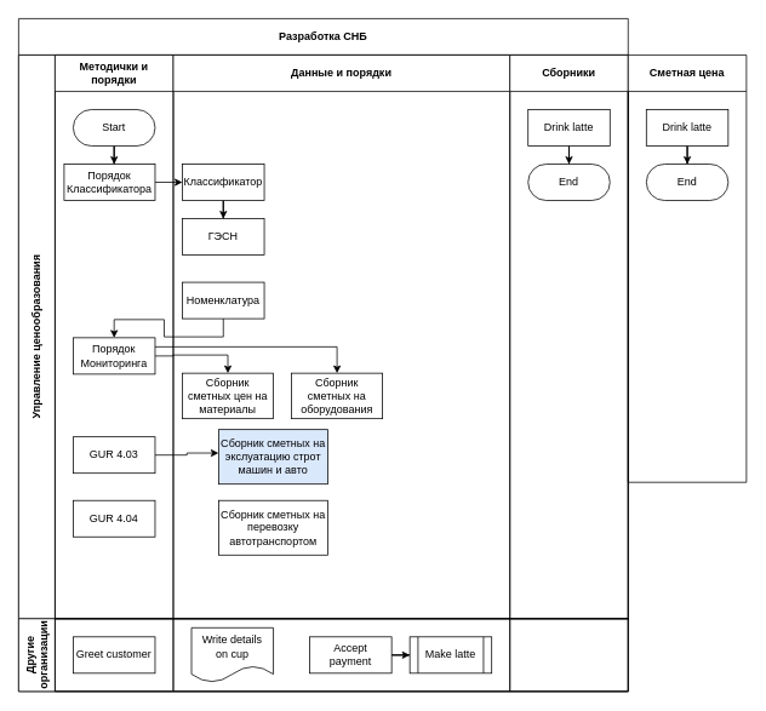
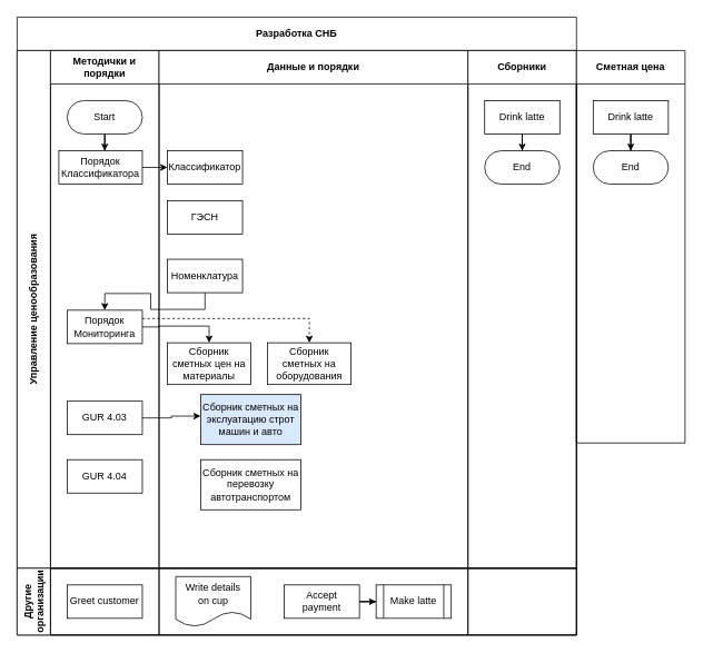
- <mxCell id="12" style="edgeStyle=orthogonalEdgeStyle;rounded=0;orthogonalLoop=1;jettySize=auto;html=1;entryX=0.5;entryY=0;entryDx=0;entryDy=0;" edge="1" parent="11" source="13" target="14"><mxGeometry relative="1" as="geometry" /></mxCell>
- <mxCell id="26" style="edgeStyle=orthogonalEdgeStyle;rounded=0;orthogonalLoop=1;jettySize=auto;html=1;exitX=1;exitY=0.25;exitDx=0;exitDy=0;entryX=0.5;entryY=0;entryDx=0;entryDy=0;" edge="1" parent="3" source="8" target="17"><mxGeometry relative="1" as="geometry" /></mxCell>
+ <mxCell id="26" style="edgeStyle=orthogonalEdgeStyle;rounded=0;orthogonalLoop=1;jettySize=auto;html=1;exitX=1;exitY=0.25;exitDx=0;exitDy=0;entryX=0.5;entryY=0;entryDx=0;entryDy=0;dashed=1;" edge="1" parent="3" source="8" target="17"><mxGeometry relative="1" as="geometry" /></mxCell>
